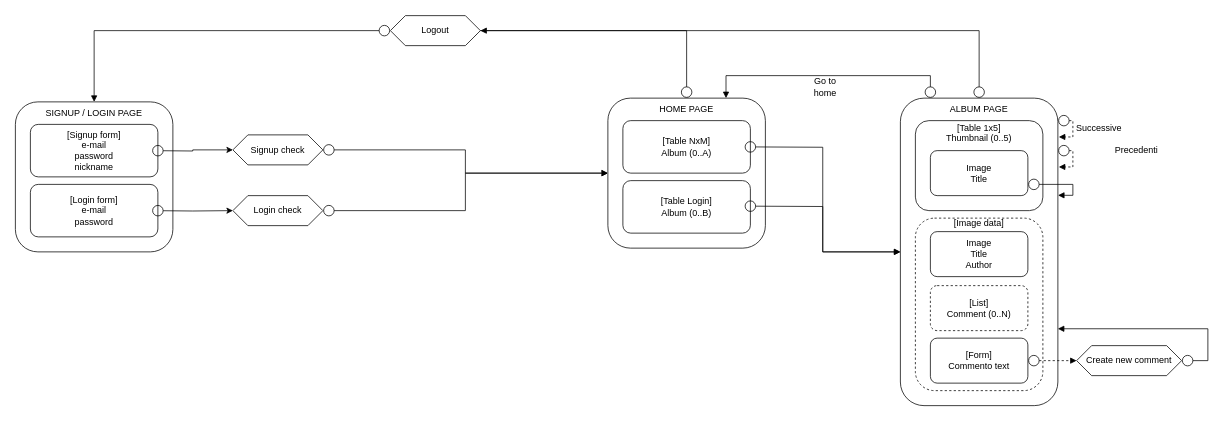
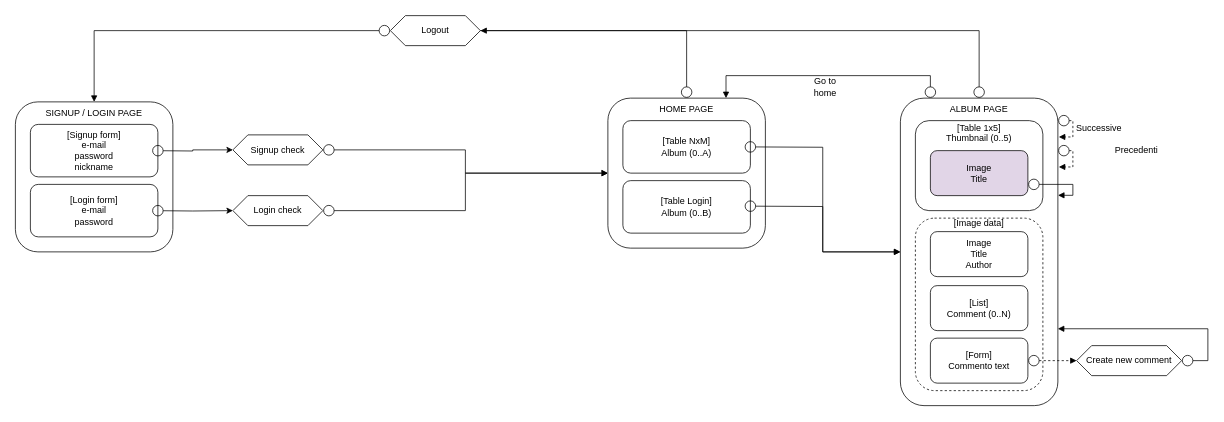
- <mxCell id="18" value="Image&lt;br&gt;Title" style="rounded=1;whiteSpace=wrap;html=1;strokeColor=default;" parent="1" vertex="1"><mxGeometry x="1240" y="200" width="130" height="60" as="geometry" /></mxCell>
+ <mxCell id="18" value="Image&lt;br&gt;Title" style="rounded=1;whiteSpace=wrap;html=1;strokeColor=default;fillColor=#e1d5e7;" parent="1" vertex="1"><mxGeometry x="1240" y="200" width="130" height="60" as="geometry" /></mxCell>
- <mxCell id="32" value="[List]&lt;br&gt;Comment (0..N)" style="rounded=1;whiteSpace=wrap;html=1;strokeColor=default;dashed=1;" parent="1" vertex="1"><mxGeometry x="1240" y="380" width="130" height="60" as="geometry" /></mxCell>
+ <mxCell id="32" value="[List]&lt;br&gt;Comment (0..N)" style="rounded=1;whiteSpace=wrap;html=1;strokeColor=default;" parent="1" vertex="1"><mxGeometry x="1240" y="380" width="130" height="60" as="geometry" /></mxCell>
